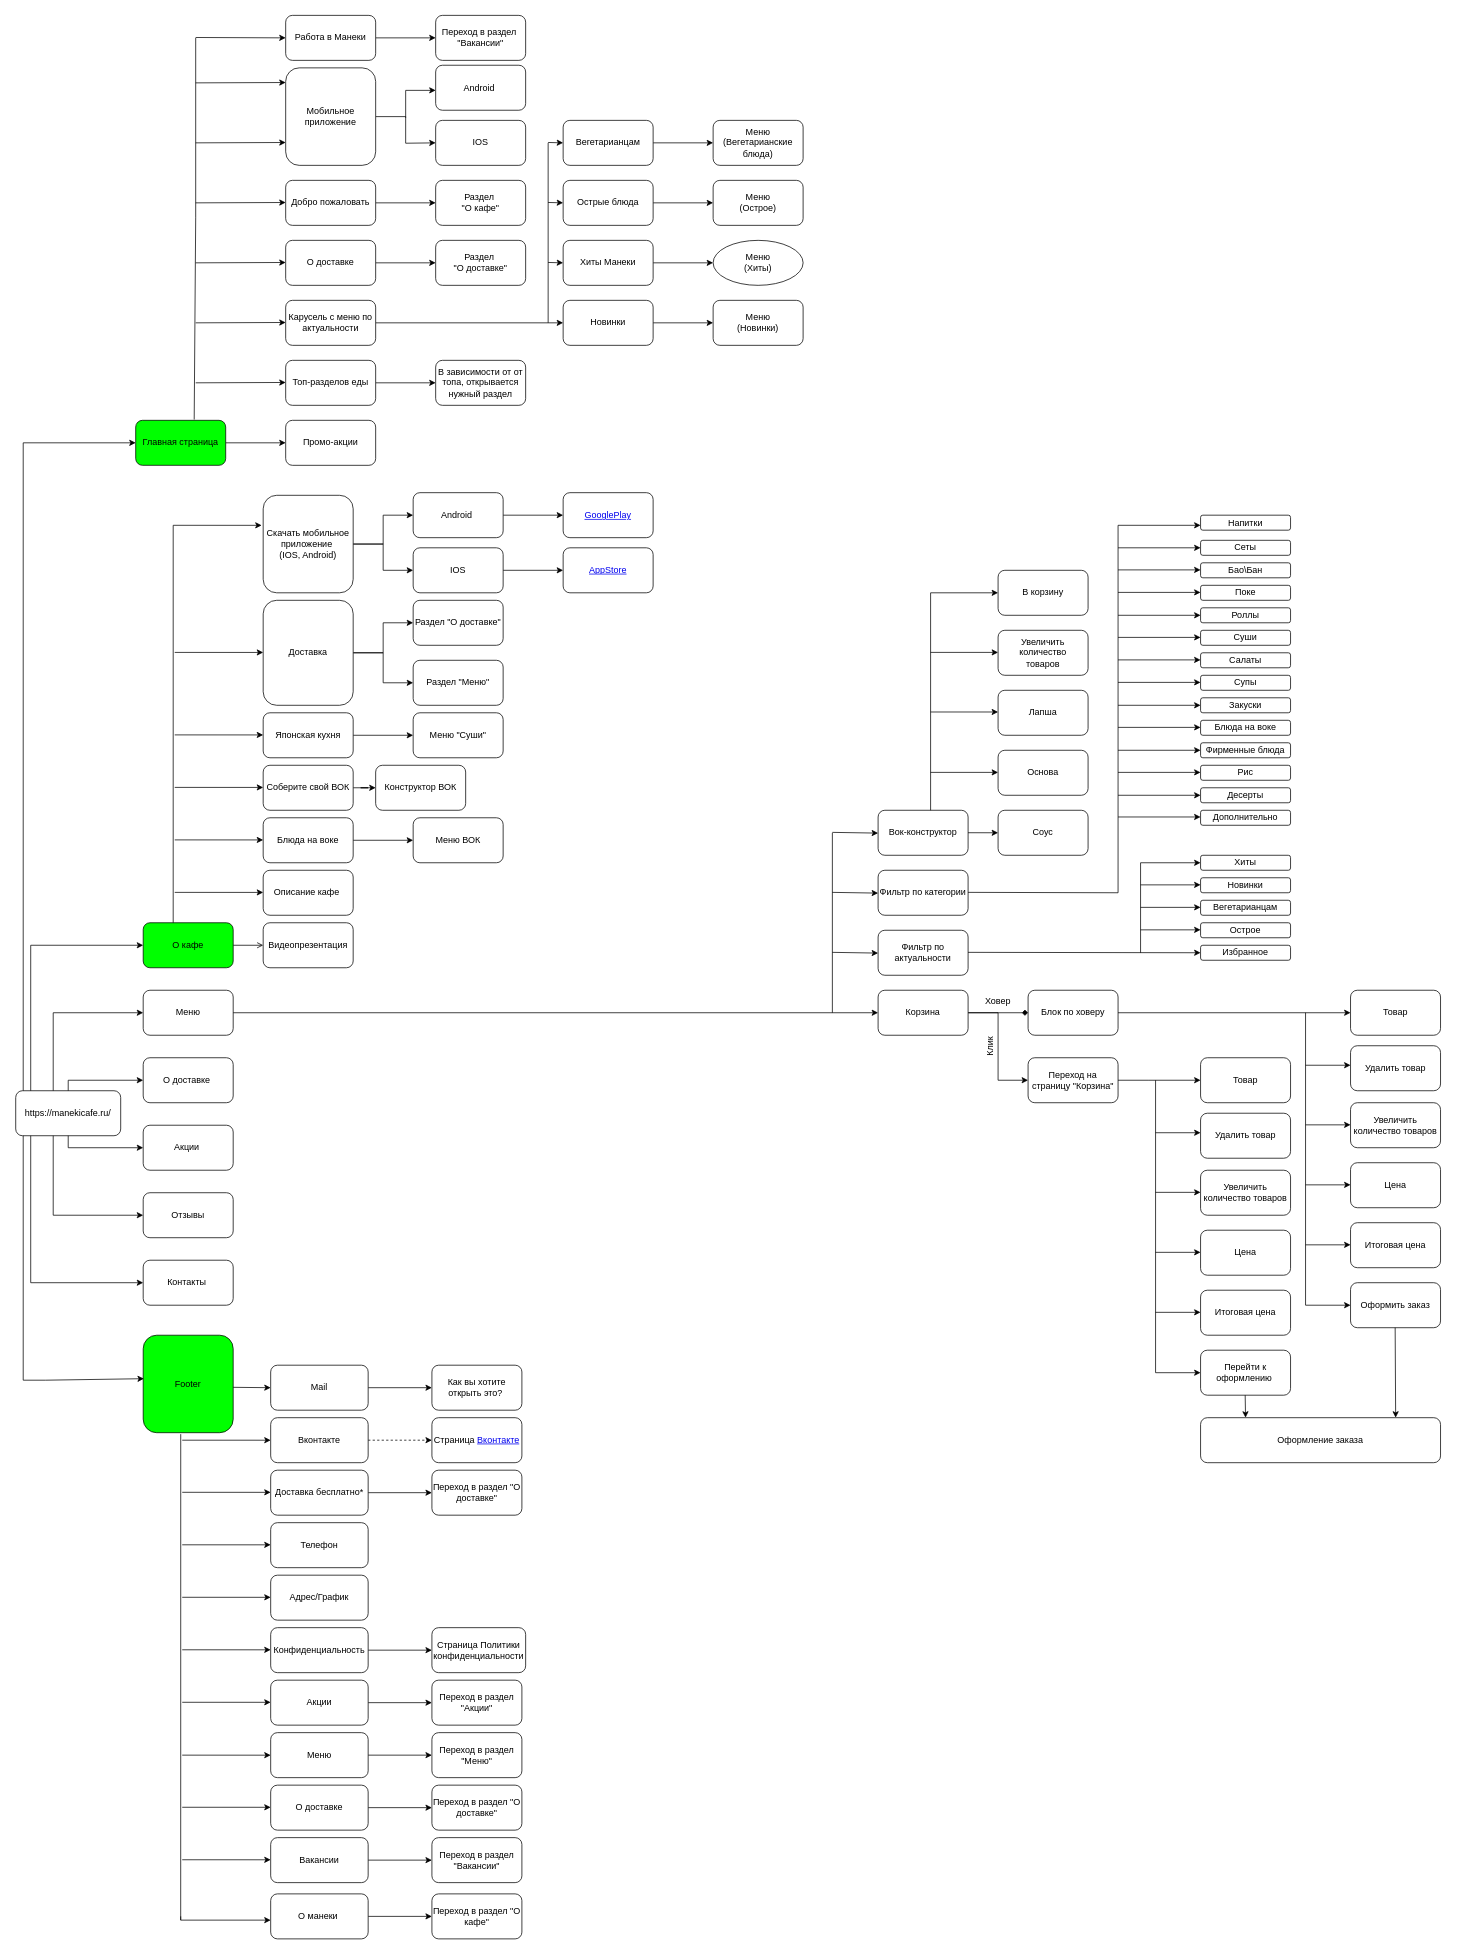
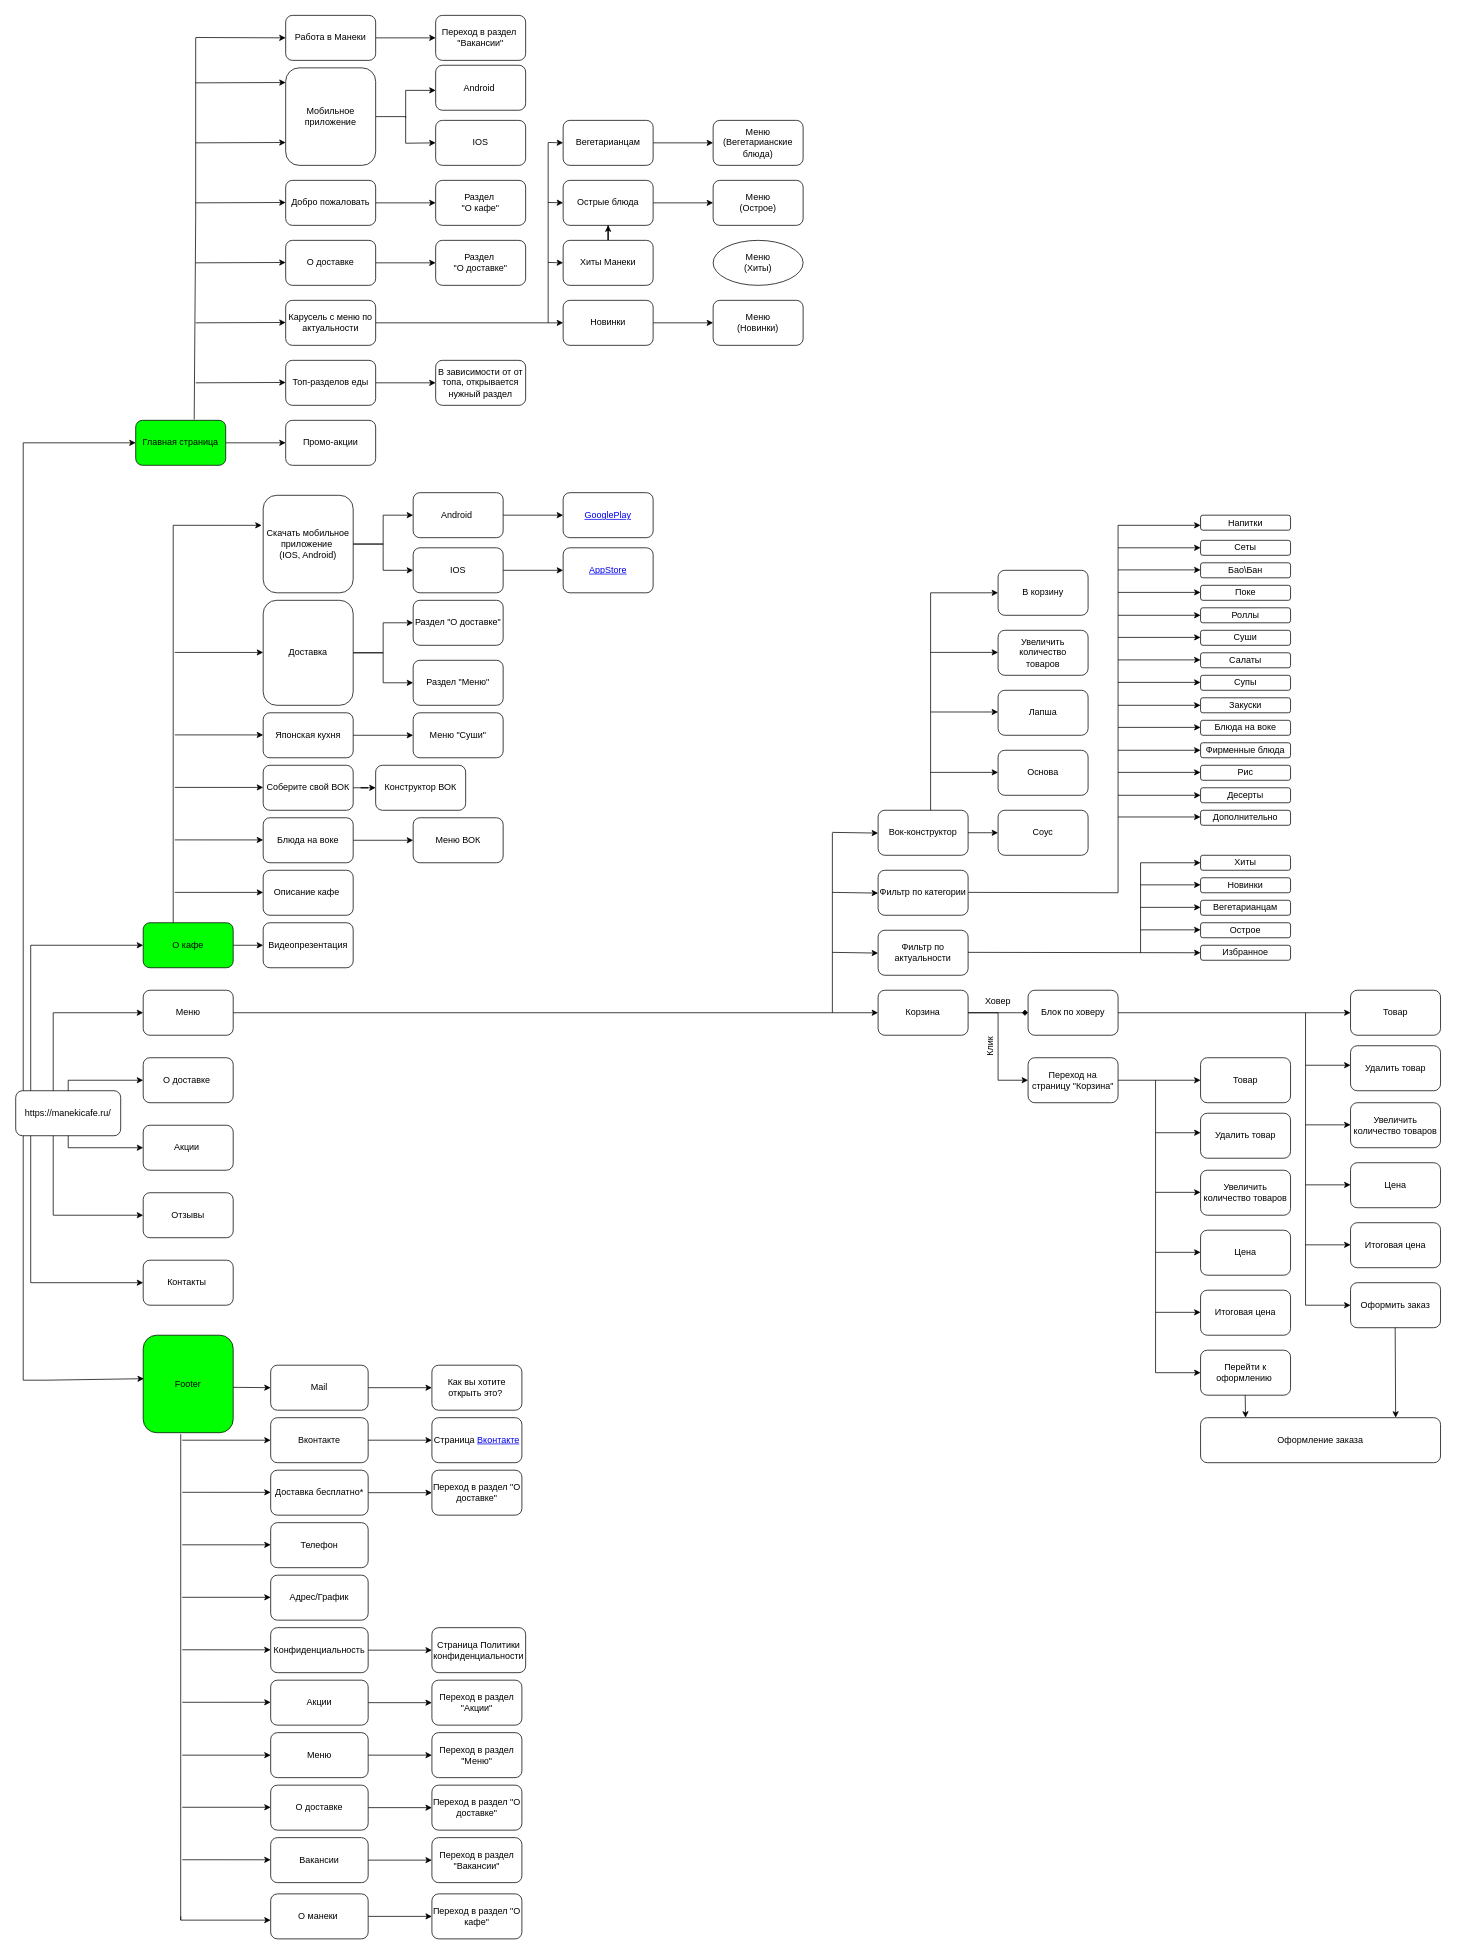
- <mxCell id="123" value="" style="edgeStyle=orthogonalEdgeStyle;rounded=0;orthogonalLoop=1;jettySize=auto;html=1;" parent="1" source="124" target="131" edge="1"><mxGeometry relative="1" as="geometry" /></mxCell>
+ <mxCell id="123" value="" style="edgeStyle=orthogonalEdgeStyle;rounded=0;orthogonalLoop=1;jettySize=auto;html=1;" parent="1" source="124" target="122" edge="1"><mxGeometry relative="1" as="geometry" /></mxCell>
- <mxCell id="4" value="" style="edgeStyle=orthogonalEdgeStyle;rounded=0;orthogonalLoop=1;jettySize=auto;html=1;endArrow=open;" parent="1" source="5" target="16" edge="1"><mxGeometry relative="1" as="geometry" /></mxCell>
+ <mxCell id="4" value="" style="edgeStyle=orthogonalEdgeStyle;rounded=0;orthogonalLoop=1;jettySize=auto;html=1;" parent="1" source="5" target="16" edge="1"><mxGeometry relative="1" as="geometry" /></mxCell>
- <mxCell id="71" value="" style="edgeStyle=orthogonalEdgeStyle;rounded=0;orthogonalLoop=1;jettySize=auto;html=1;dashed=1;" parent="1" source="72" target="79" edge="1"><mxGeometry relative="1" as="geometry" /></mxCell>
+ <mxCell id="71" value="" style="edgeStyle=orthogonalEdgeStyle;rounded=0;orthogonalLoop=1;jettySize=auto;html=1;" parent="1" source="72" target="79" edge="1"><mxGeometry relative="1" as="geometry" /></mxCell>
